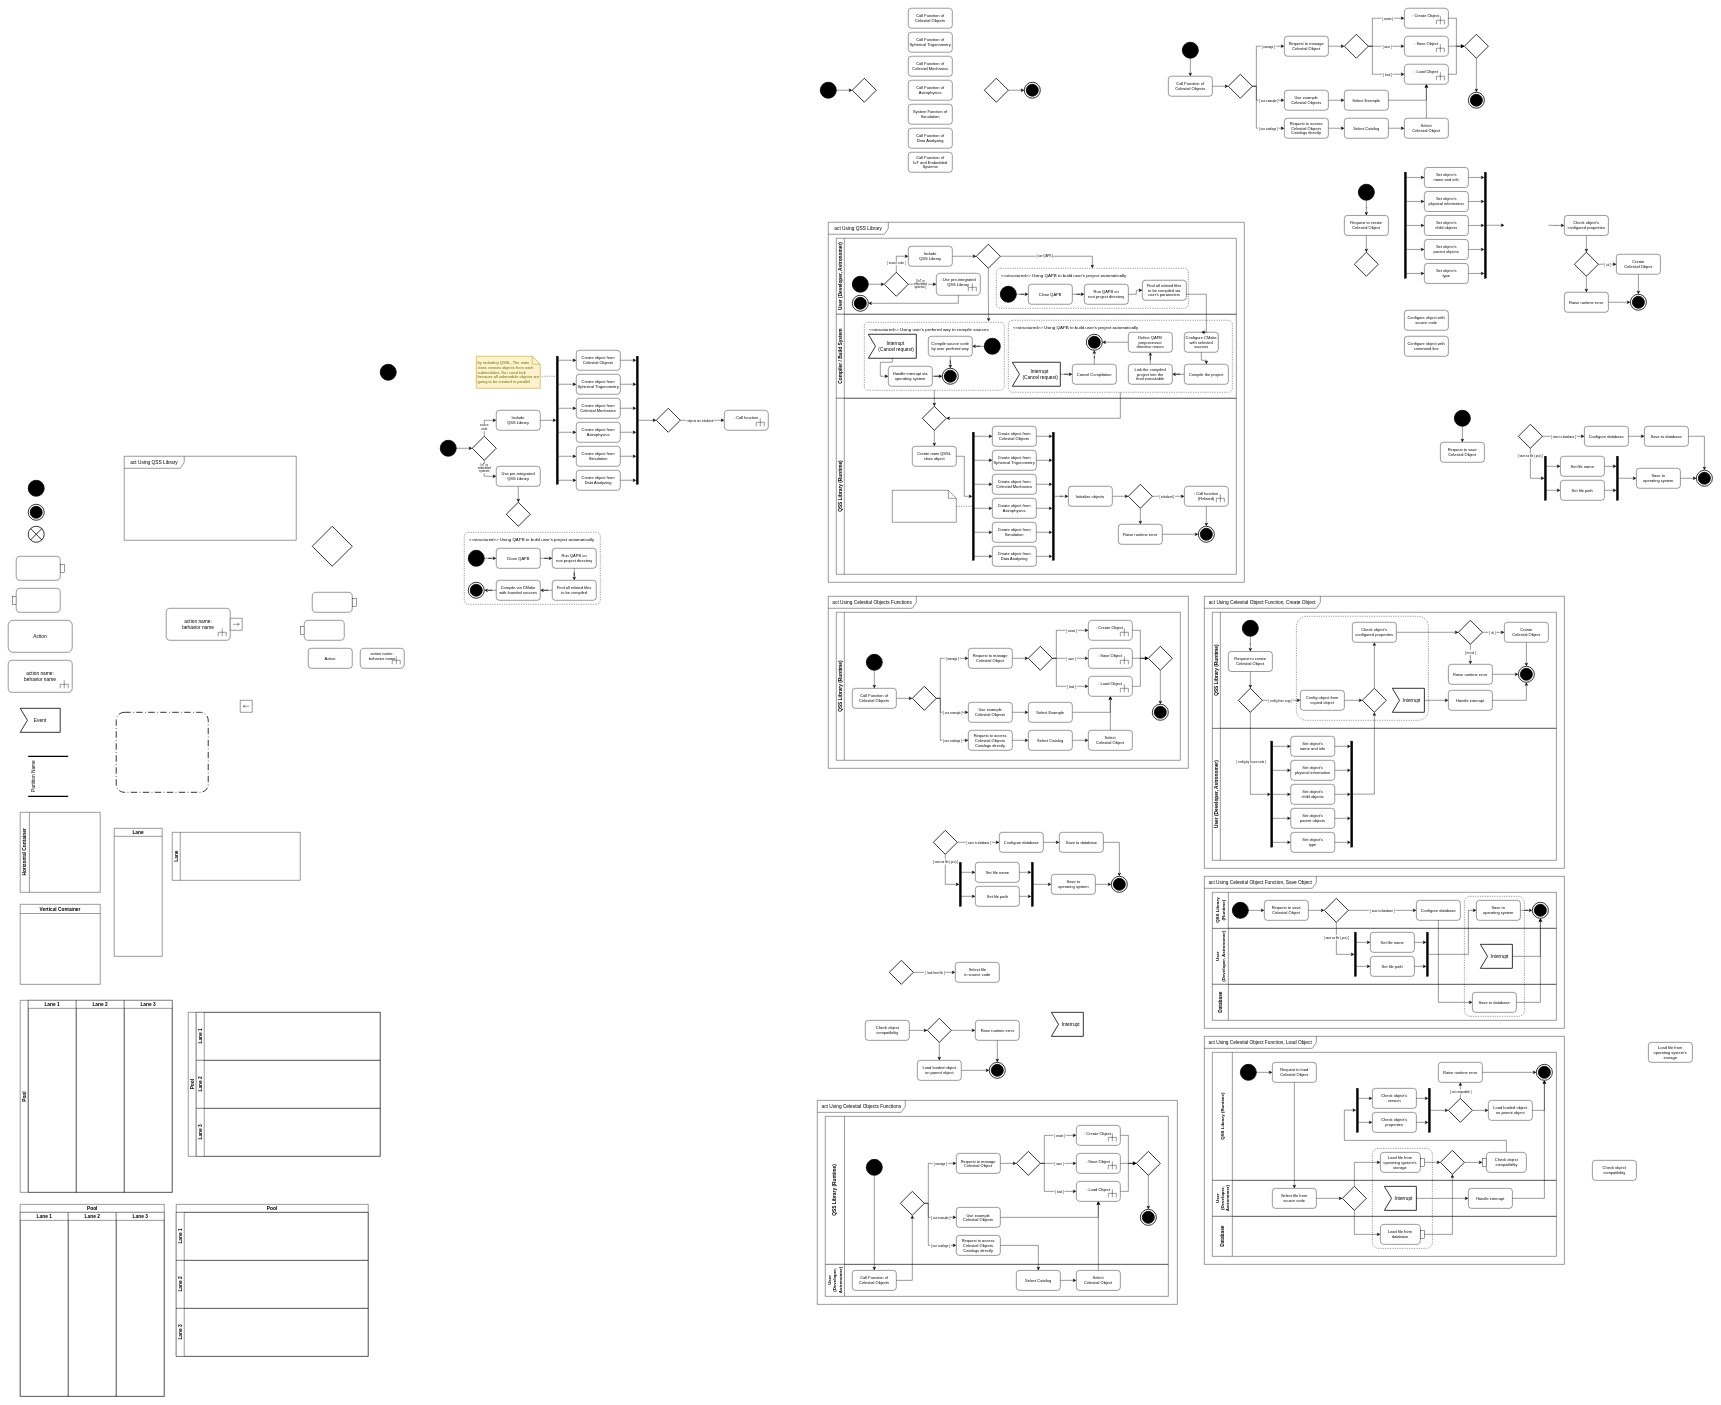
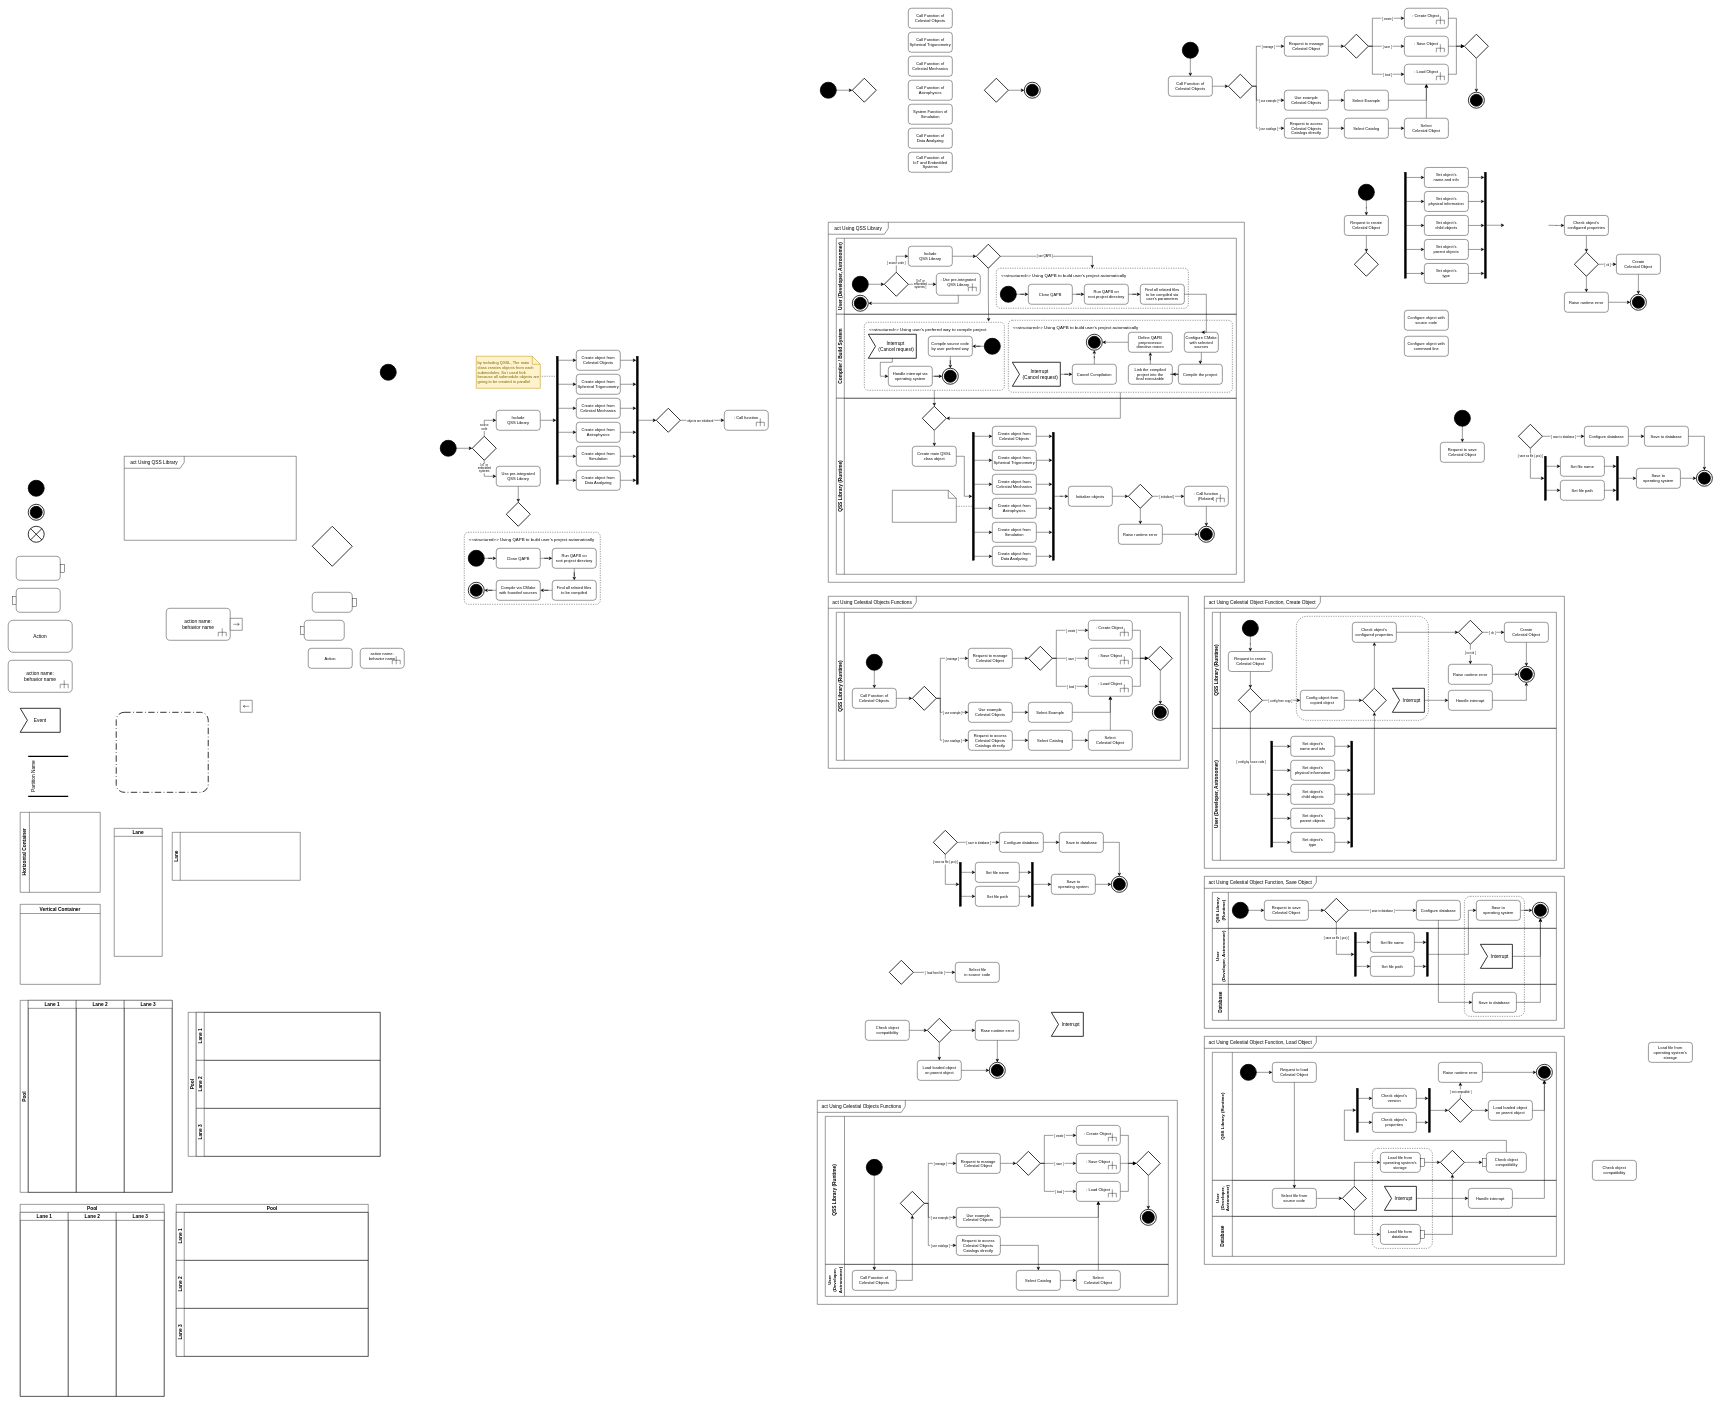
- <mxCell id="110" value="Find all related files&lt;div&gt;to be compiled via user's parameters&lt;/div&gt;" style="shape=rect;html=1;rounded=1;whiteSpace=wrap;align=center;fontSize=10;" parent="92" vertex="1"><mxGeometry x="765" y="105" width="110" height="50" as="geometry" /></mxCell>
+ <mxCell id="110" value="Find all related files&lt;div&gt;to be compiled via user's parameters&lt;/div&gt;" style="shape=rect;html=1;rounded=1;whiteSpace=wrap;align=center;fontSize=10;" parent="92" vertex="1"><mxGeometry x="760" y="115" width="110" height="50" as="geometry" /></mxCell>
- <mxCell id="131" value="&amp;lt;&amp;lt;structured&amp;gt;&amp;gt; Using user's prefered way to compile sources" style="dashed=1;rounded=1;absoluteArcSize=1;arcSize=20;html=1;verticalAlign=top;align=left;spacingTop=5;spacingLeft=10;whiteSpace=wrap;fontSize=11;" parent="116" vertex="1"><mxGeometry x="70" y="20" width="350" height="170" as="geometry" /></mxCell>
+ <mxCell id="131" value="&amp;lt;&amp;lt;structured&amp;gt;&amp;gt; Using user's prefered way to compile project" style="dashed=1;rounded=1;absoluteArcSize=1;arcSize=20;html=1;verticalAlign=top;align=left;spacingTop=5;spacingLeft=10;whiteSpace=wrap;fontSize=11;" parent="116" vertex="1"><mxGeometry x="70" y="20" width="350" height="170" as="geometry" /></mxCell>
- <mxCell id="124" value="Compile the project" style="shape=rect;html=1;rounded=1;whiteSpace=wrap;align=center;fontSize=10;" parent="116" vertex="1"><mxGeometry x="870" y="125" width="110" height="50" as="geometry" /></mxCell>
+ <mxCell id="124" value="Compile the project" style="shape=rect;html=1;rounded=1;whiteSpace=wrap;align=center;fontSize=10;" parent="116" vertex="1"><mxGeometry x="855" y="125" width="110" height="50" as="geometry" /></mxCell>
